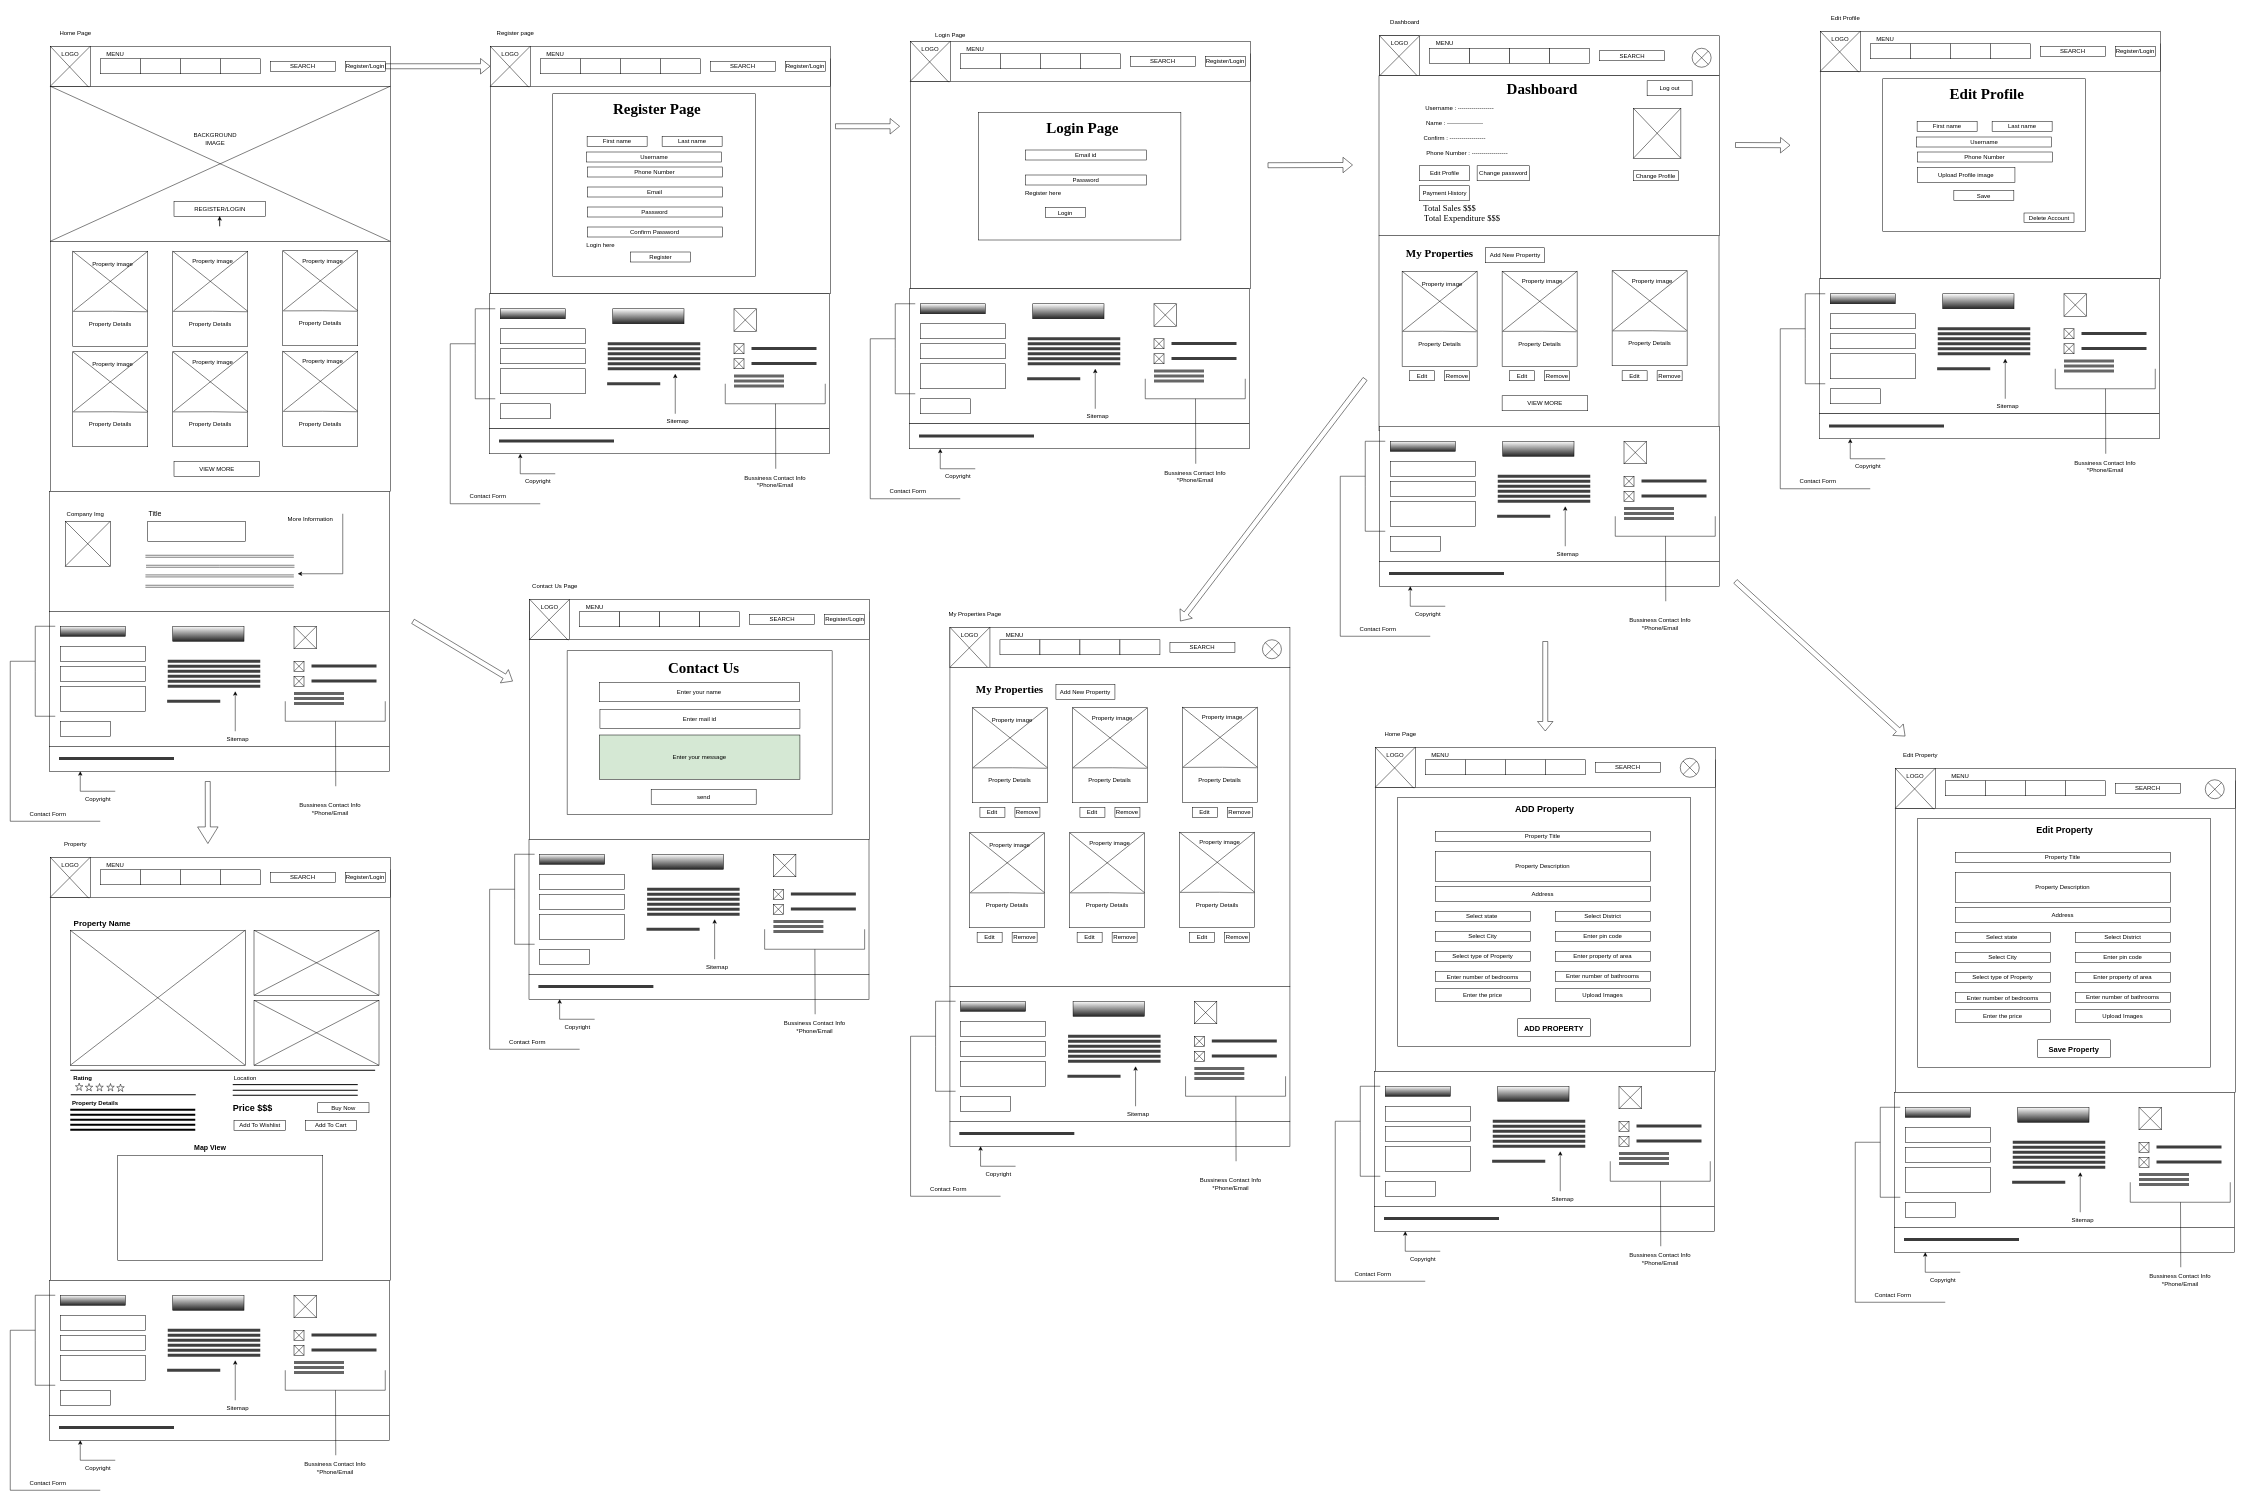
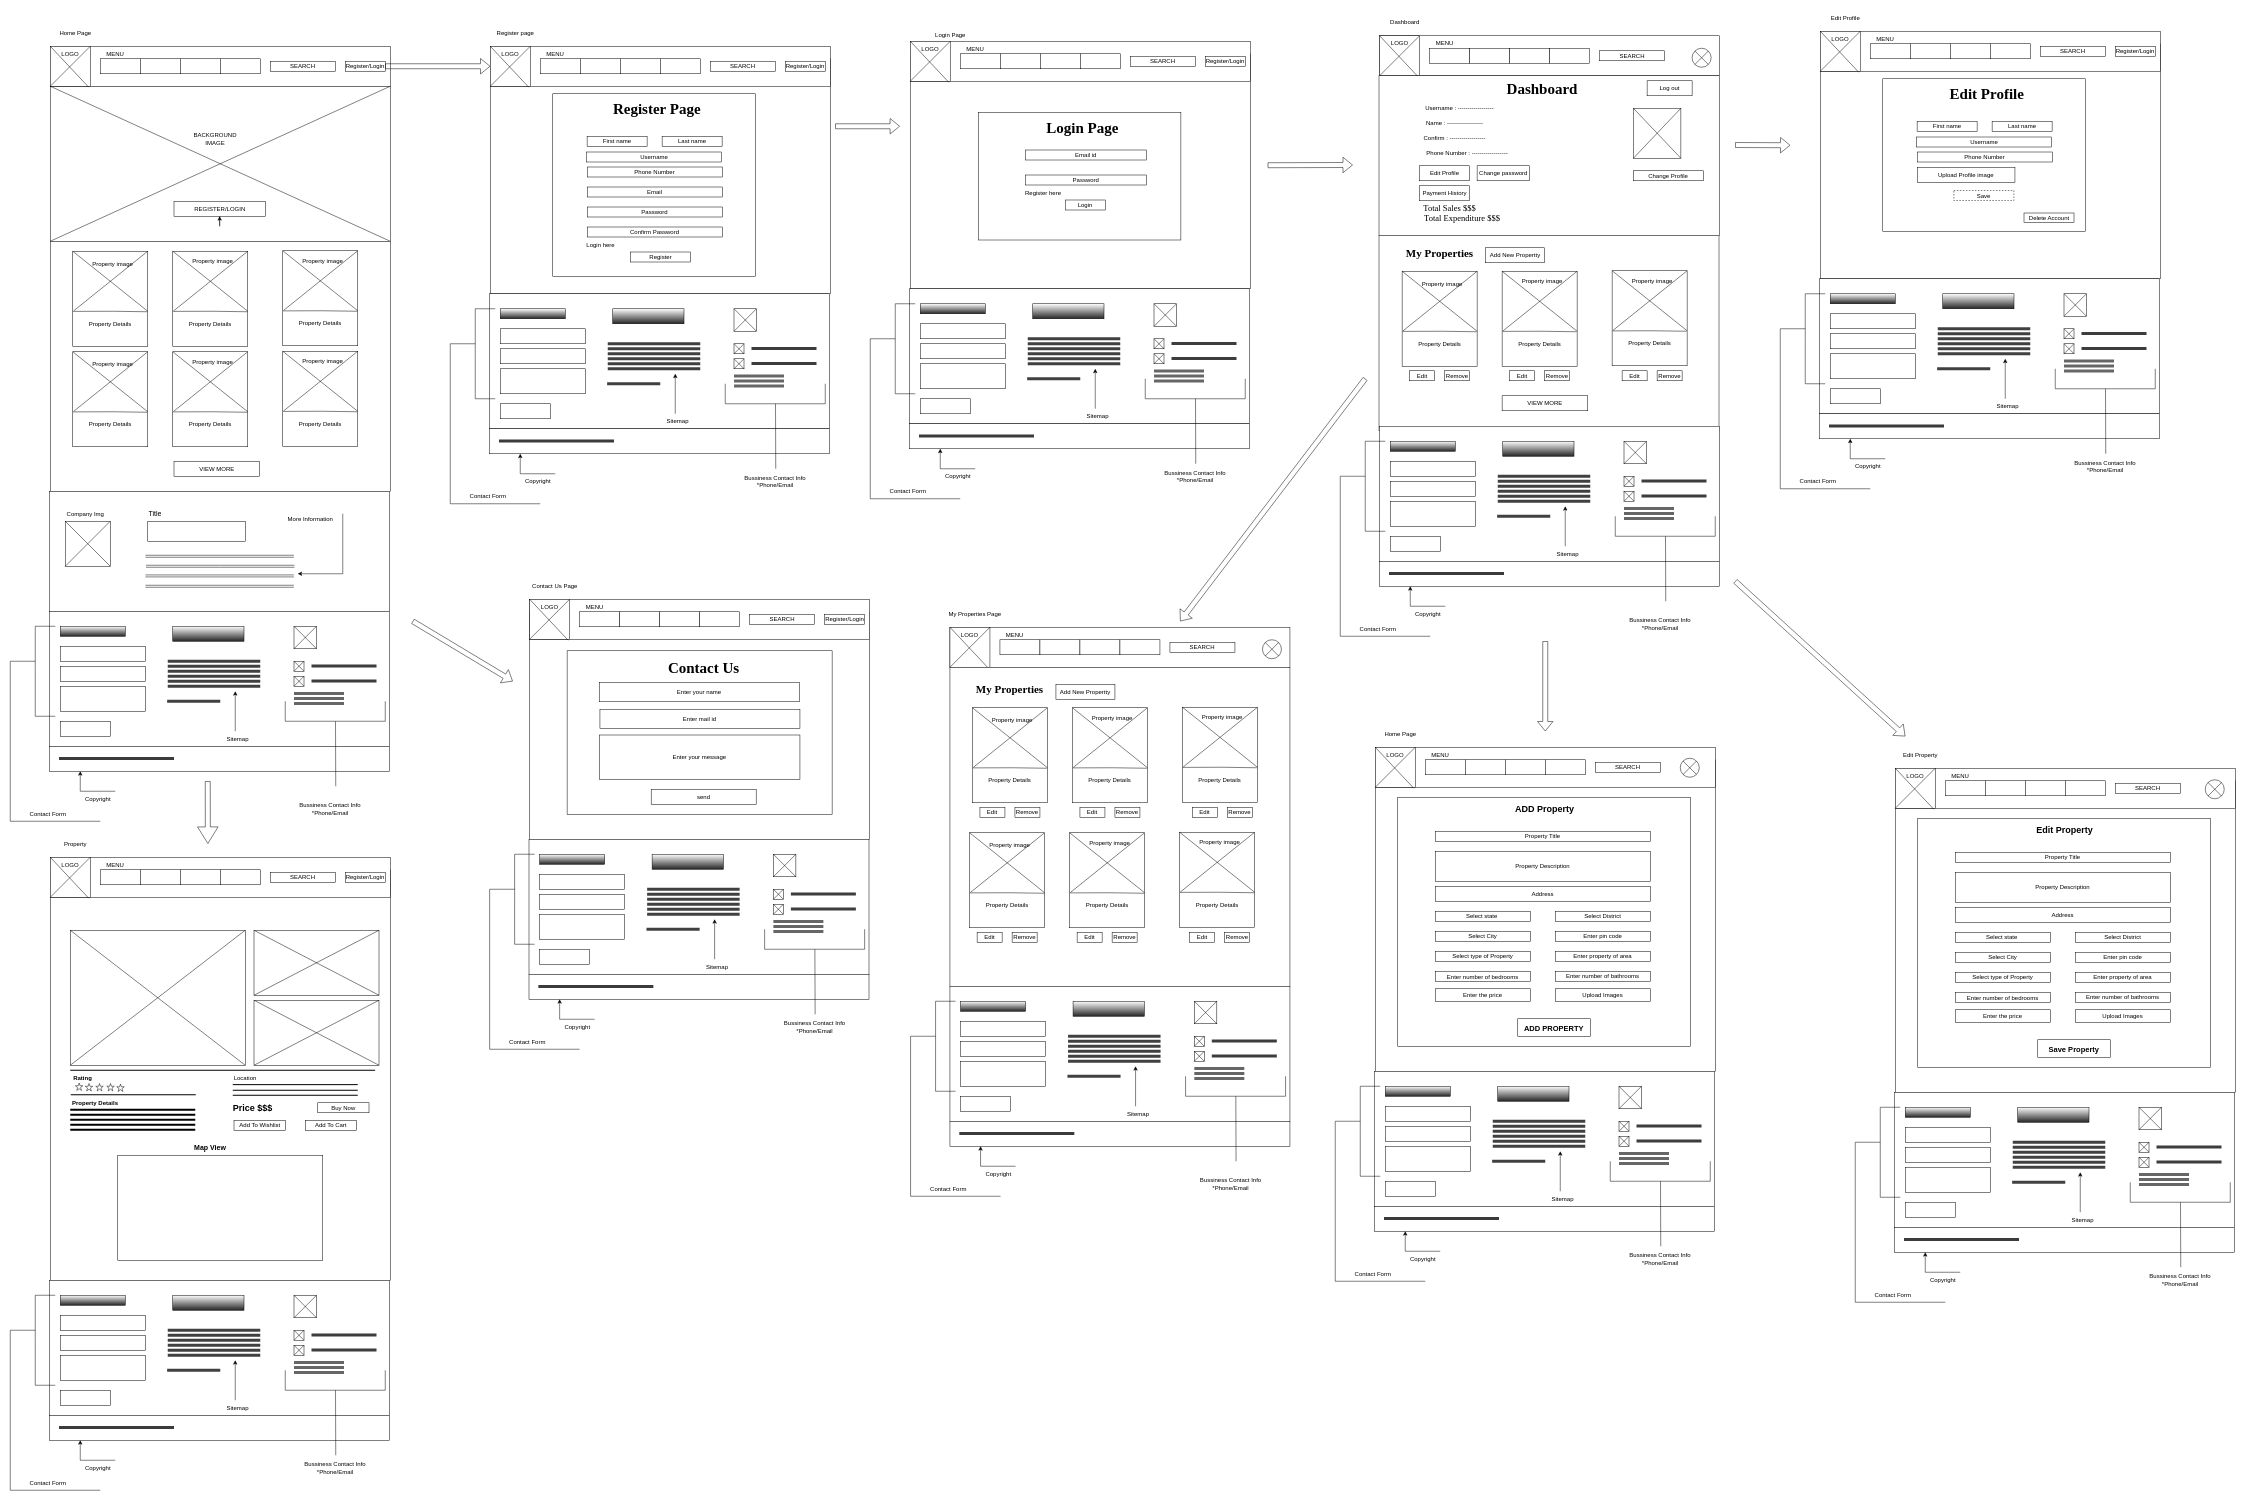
- <mxCell id="354" value="Change Profile" style="rounded=0;whiteSpace=wrap;html=1;" parent="1" vertex="1"><mxGeometry x="3266.25" y="341" width="90" height="20" as="geometry" /></mxCell>
+ <mxCell id="354" value="Change Profile" style="rounded=0;whiteSpace=wrap;html=1;" parent="1" vertex="1"><mxGeometry x="3266.25" y="341" width="140" height="20" as="geometry" /></mxCell>
- <mxCell id="539" value="Save" style="rounded=0;whiteSpace=wrap;html=1;" parent="1" vertex="1"><mxGeometry x="3907.19" y="380.5" width="120" height="20" as="geometry" /></mxCell>
+ <mxCell id="539" value="Save" style="rounded=0;whiteSpace=wrap;html=1;dashed=1;" parent="1" vertex="1"><mxGeometry x="3907.19" y="380.5" width="120" height="20" as="geometry" /></mxCell>
- <mxCell id="255" value="Login" style="rounded=0;whiteSpace=wrap;html=1;" parent="1" vertex="1"><mxGeometry x="2090" y="414.5" width="80" height="20" as="geometry" /></mxCell>
+ <mxCell id="255" value="Login" style="rounded=0;whiteSpace=wrap;html=1;" parent="1" vertex="1"><mxGeometry x="2130" y="399.5" width="80" height="20" as="geometry" /></mxCell>
- <mxCell id="738" value="Enter your message" style="rounded=0;whiteSpace=wrap;html=1;fillColor=#d5e8d4;" vertex="1" parent="1"><mxGeometry x="1198.13" y="1469.5" width="401.25" height="88.5" as="geometry" /></mxCell>
+ <mxCell id="738" value="Enter your message" style="rounded=0;whiteSpace=wrap;html=1;" vertex="1" parent="1"><mxGeometry x="1198.13" y="1469.5" width="401.25" height="88.5" as="geometry" /></mxCell>
- <mxCell id="502" value="&lt;font style=&quot;font-size: 16px;&quot;&gt;&lt;b&gt;Property Name&lt;/b&gt;&lt;/font&gt;" style="text;html=1;align=center;verticalAlign=middle;whiteSpace=wrap;rounded=0;" parent="1" vertex="1"><mxGeometry x="118.75" y="1830" width="170" height="30" as="geometry" /></mxCell>
